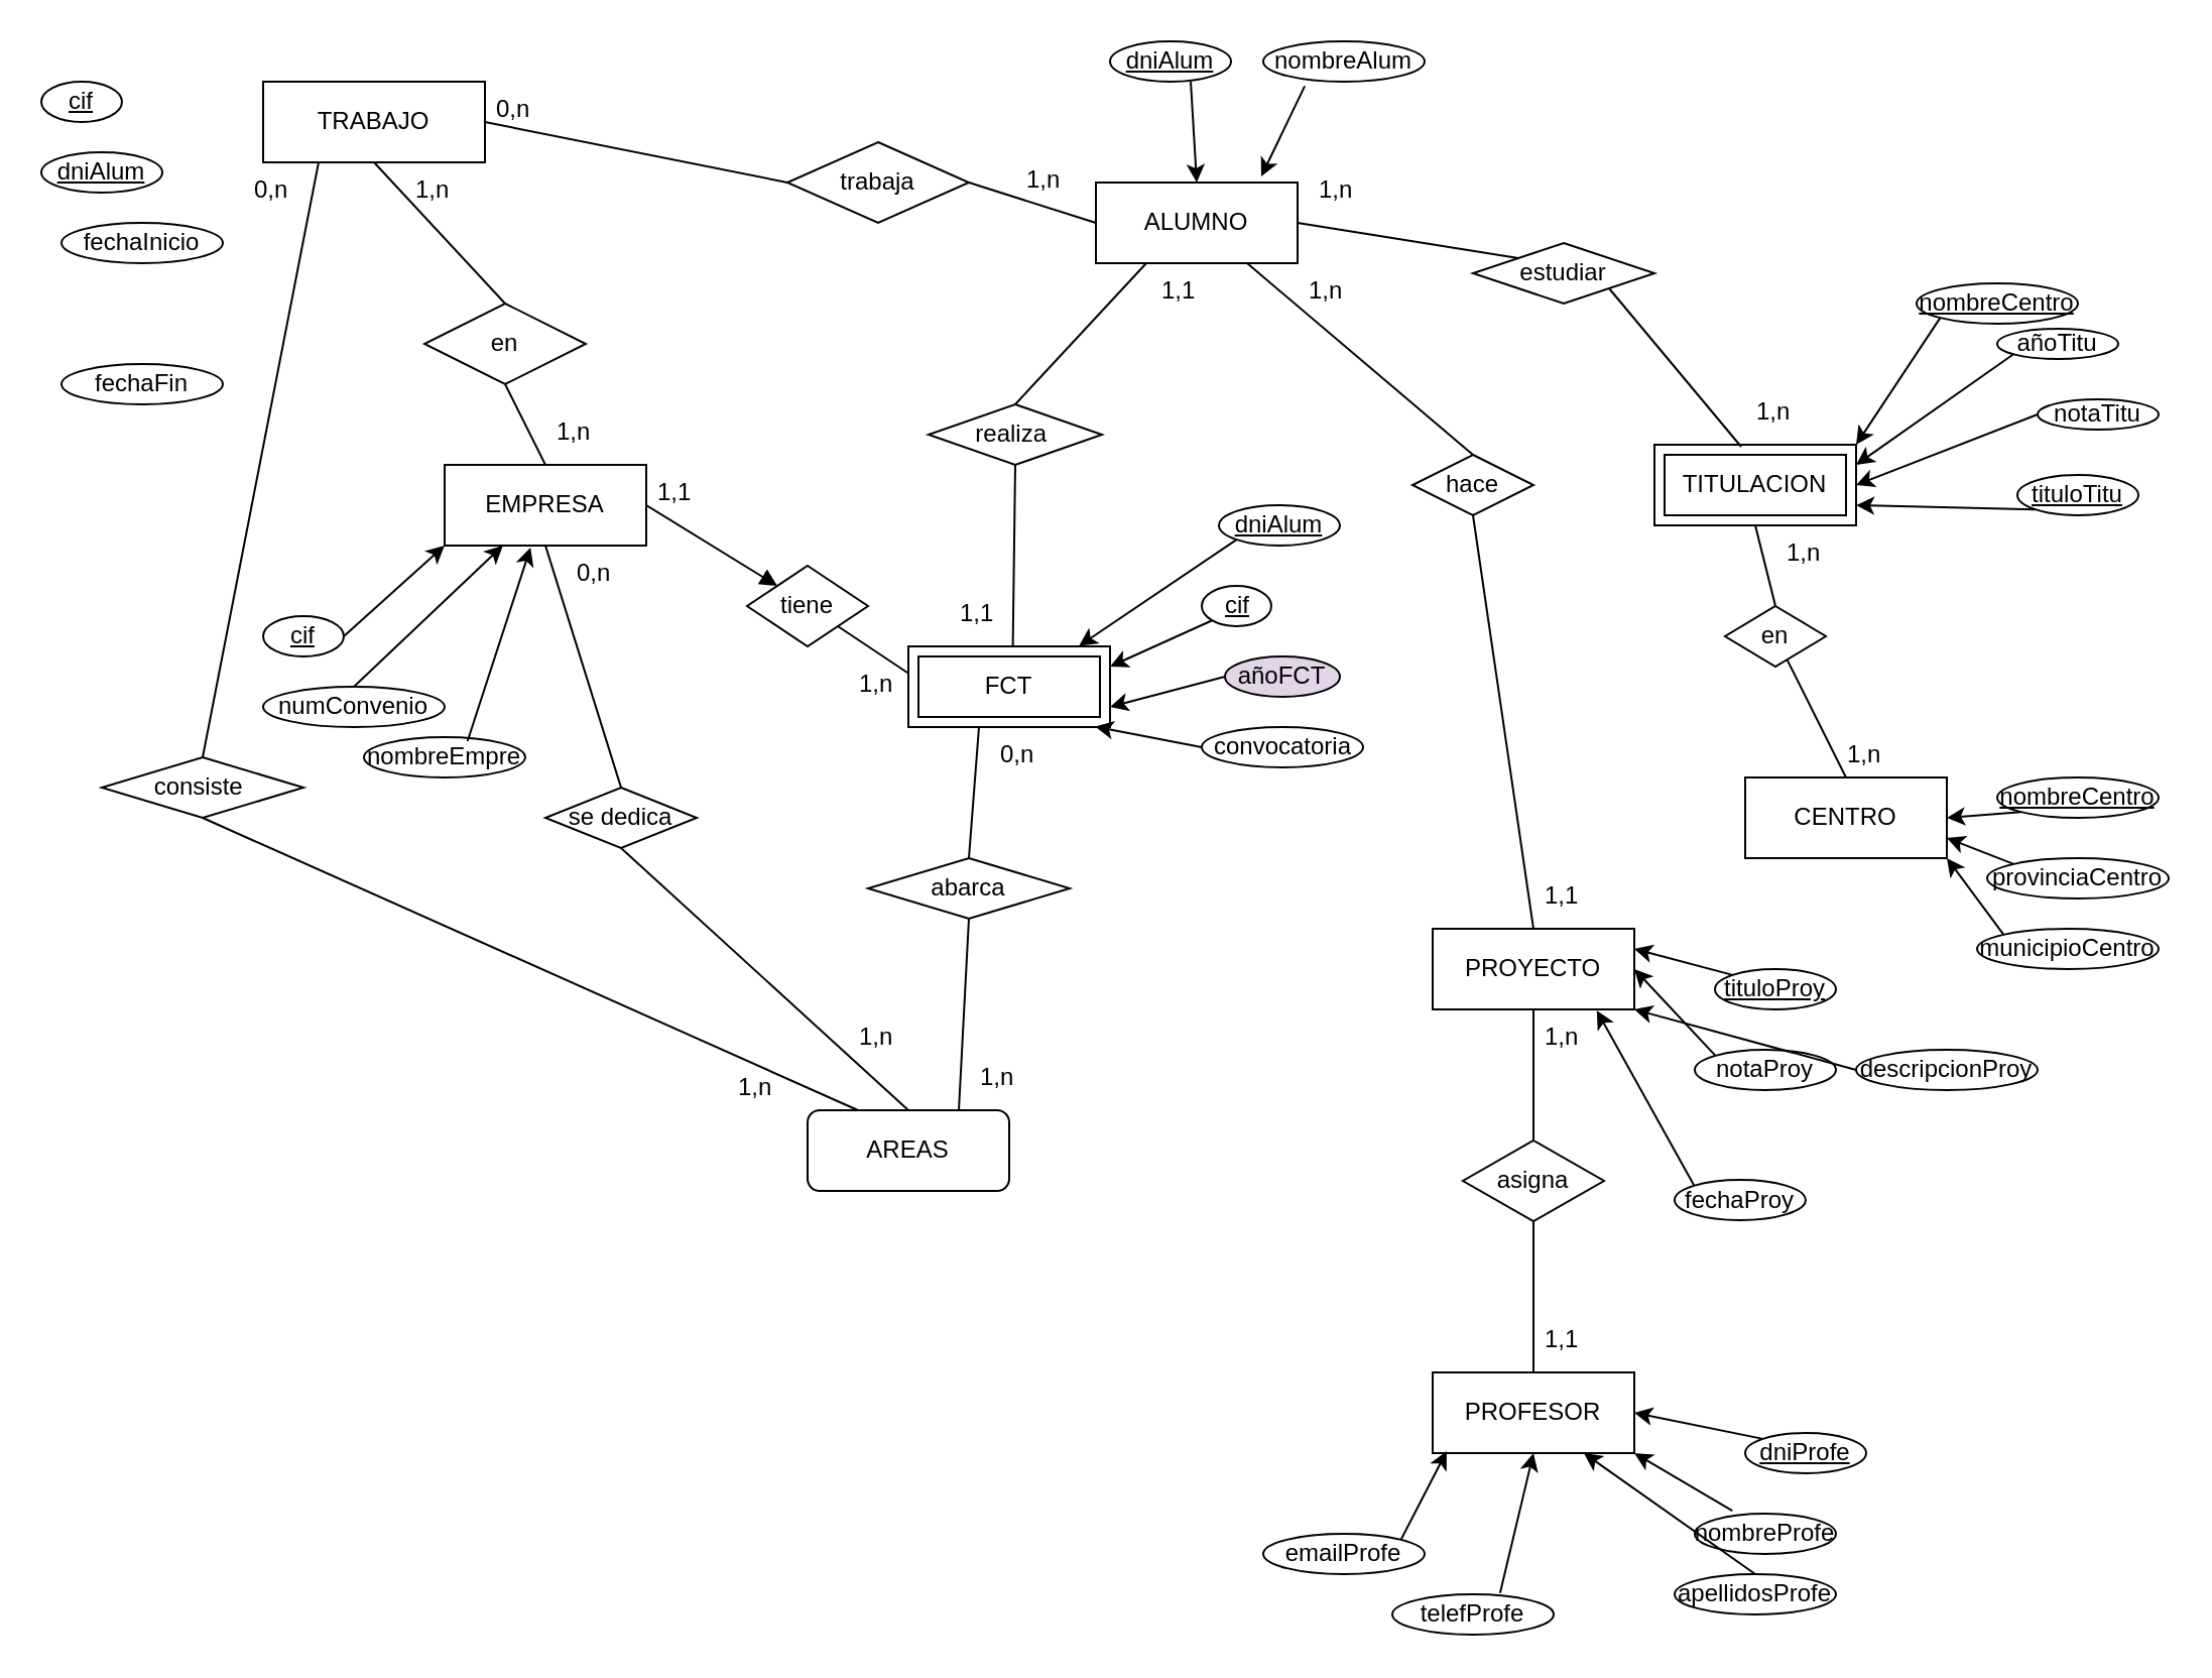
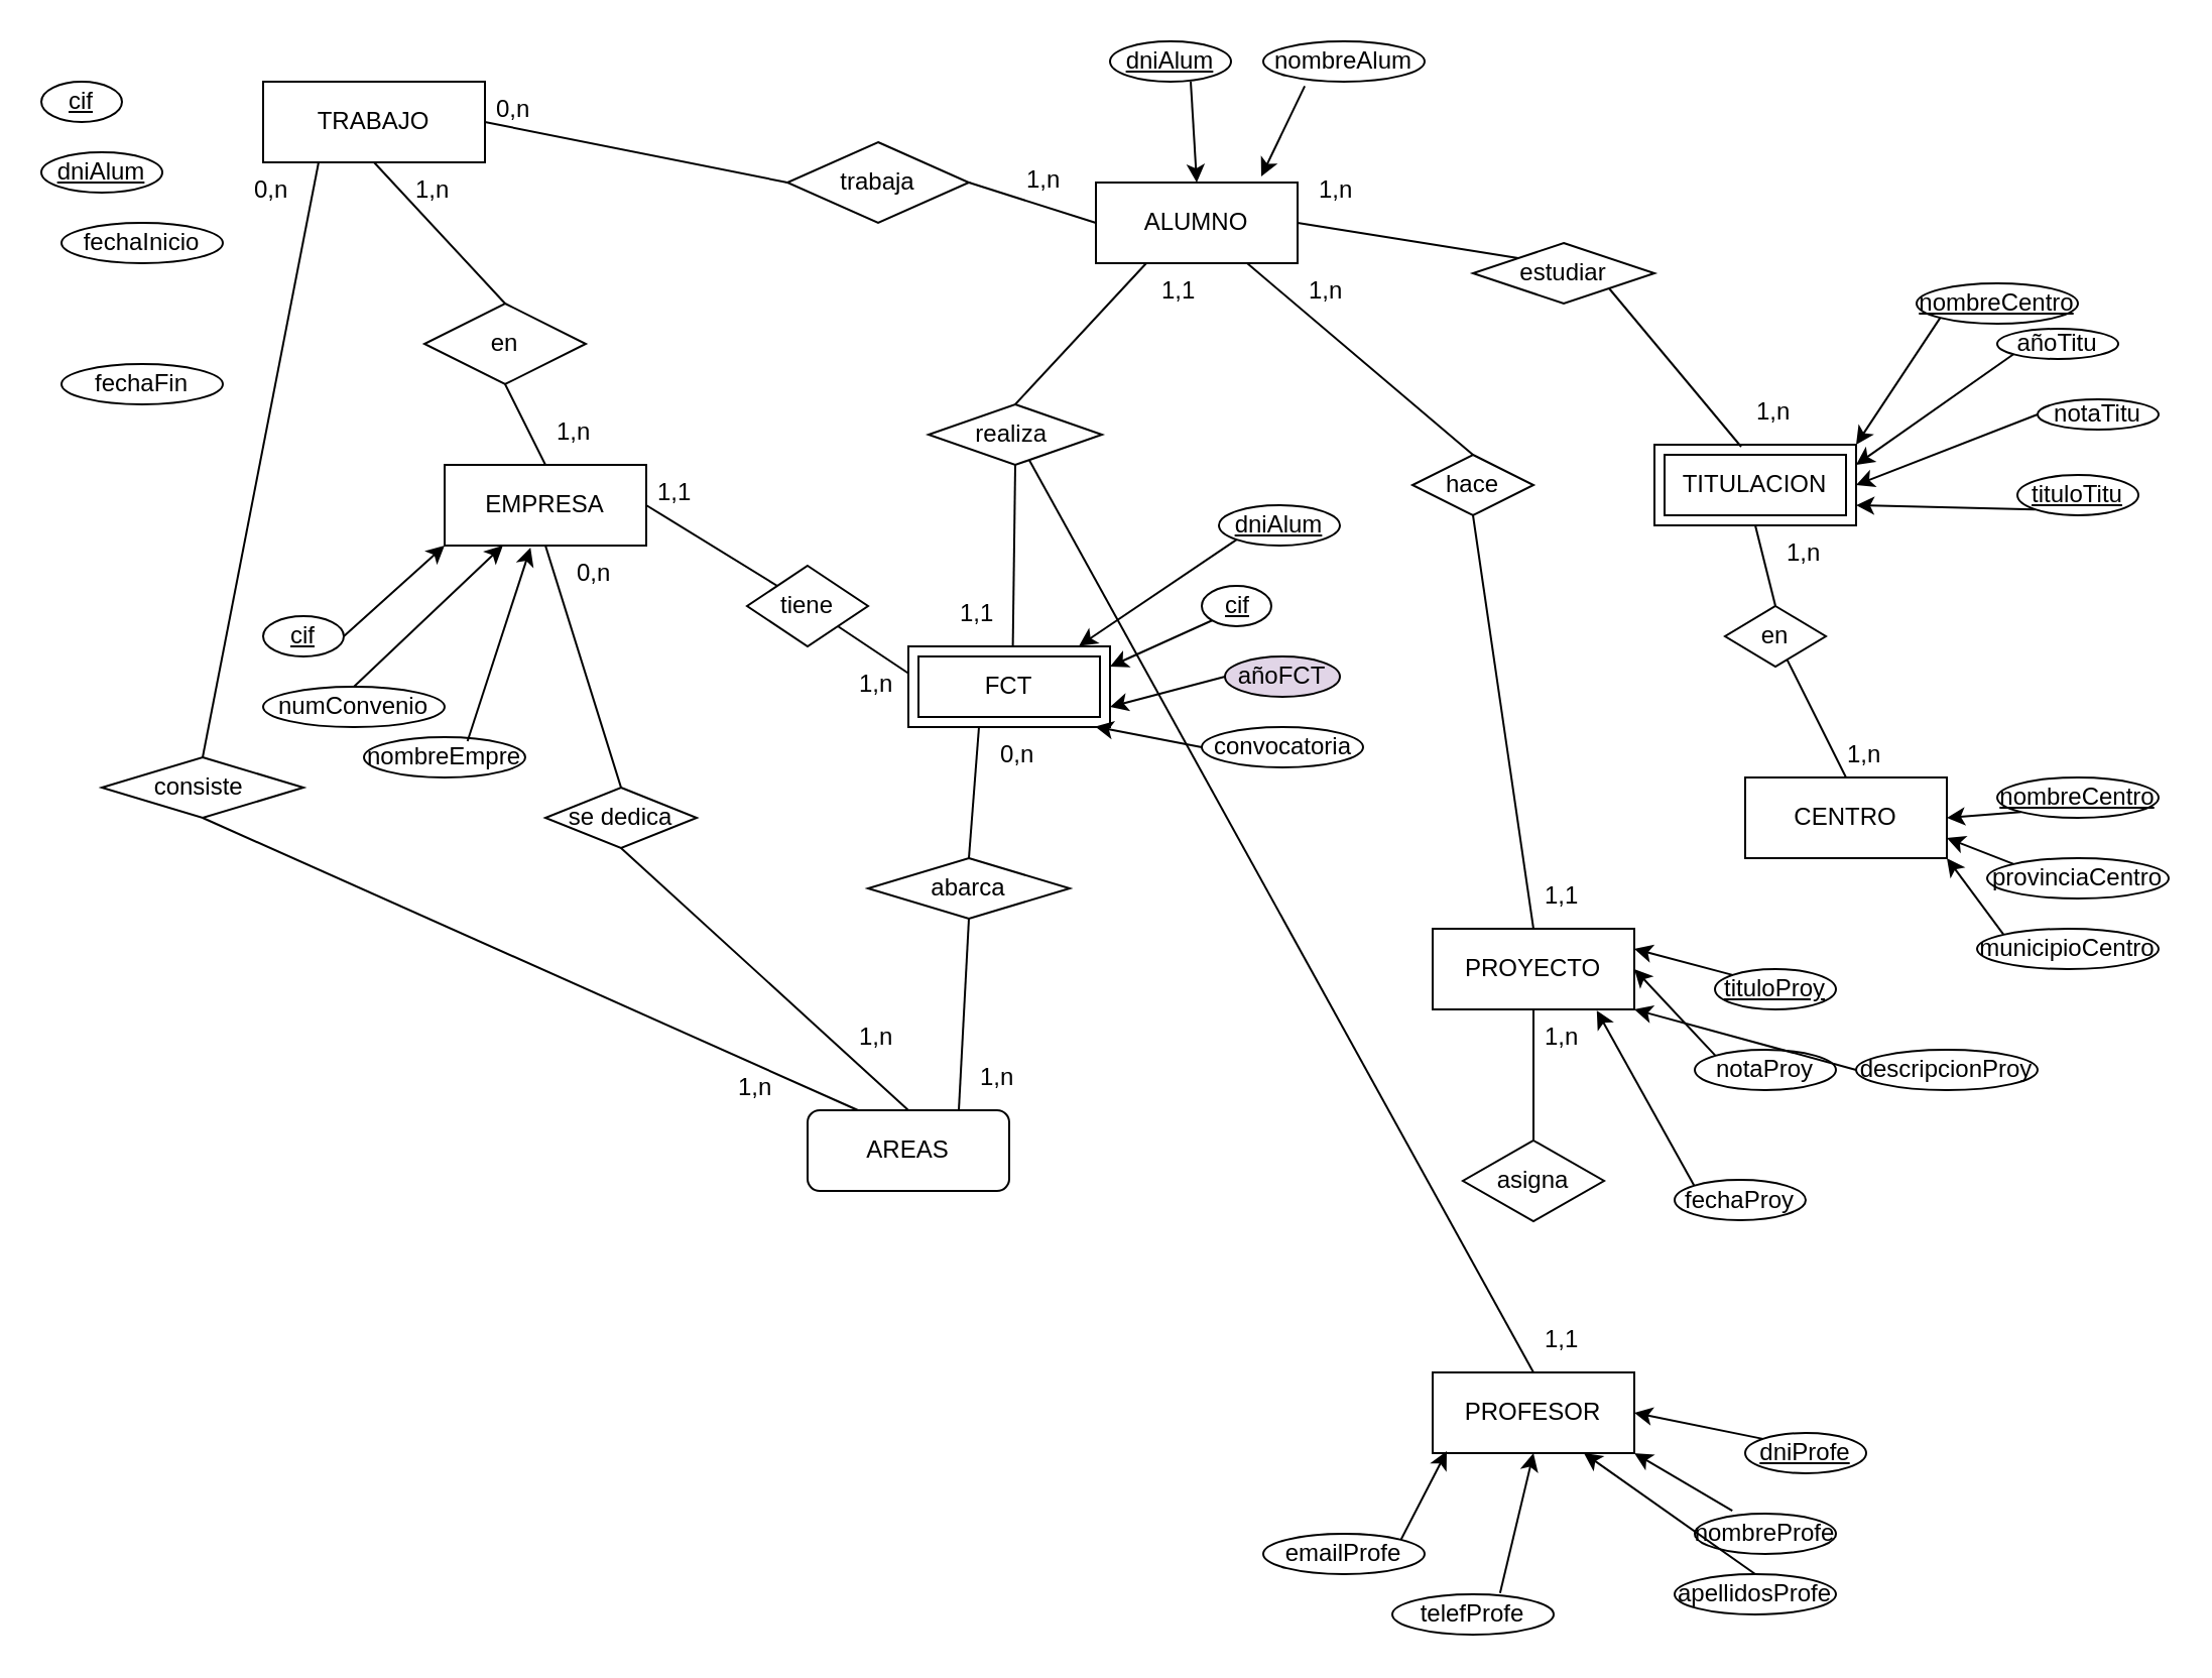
- <mxCell id="61" value="" style="endArrow=block;html=1;rounded=0;exitX=1;exitY=0.5;exitDx=0;exitDy=0;entryX=0;entryY=0;entryDx=0;entryDy=0;" edge="1" parent="1" source="3" target="60"><mxGeometry relative="1" as="geometry"><mxPoint x="500" y="300" as="sourcePoint" /><mxPoint x="660" y="300" as="targetPoint" /></mxGeometry></mxCell>
+ <mxCell id="61" value="" style="endArrow=none;html=1;rounded=0;exitX=1;exitY=0.5;exitDx=0;exitDy=0;entryX=0;entryY=0;entryDx=0;entryDy=0;" edge="1" parent="1" source="3" target="60"><mxGeometry relative="1" as="geometry"><mxPoint x="500" y="300" as="sourcePoint" /><mxPoint x="660" y="300" as="targetPoint" /></mxGeometry></mxCell>
- <mxCell id="25" value="" style="endArrow=none;html=1;rounded=0;entryX=0.5;entryY=1;entryDx=0;entryDy=0;exitX=0.5;exitY=0;exitDx=0;exitDy=0;" edge="1" parent="1" source="6" target="23"><mxGeometry relative="1" as="geometry"><mxPoint x="580" y="320" as="sourcePoint" /><mxPoint x="740" y="320" as="targetPoint" /></mxGeometry></mxCell>
+ <mxCell id="25" value="" style="endArrow=none;html=1;rounded=0;exitX=0.5;exitY=0;exitDx=0;exitDy=0;" edge="1" parent="1" source="6" target="17"><mxGeometry relative="1" as="geometry"><mxPoint x="580" y="320" as="sourcePoint" /><mxPoint x="740" y="320" as="targetPoint" /></mxGeometry></mxCell>
